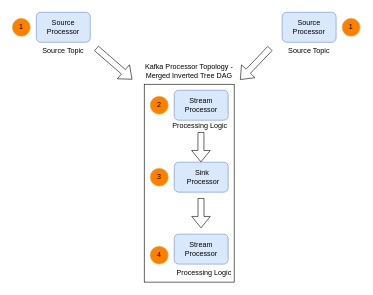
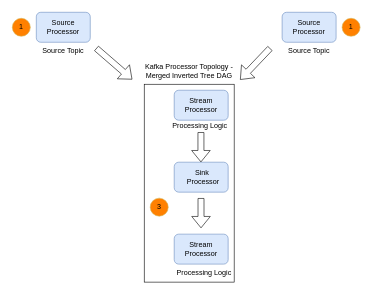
- <mxCell id="14" value="2" style="ellipse;whiteSpace=wrap;html=1;aspect=fixed;fillColor=#FF8000;strokeColor=#d6b656;" vertex="1" parent="1"><mxGeometry x="250" y="160" width="30" height="30" as="geometry" /></mxCell>
- <mxCell id="11" value="3" style="ellipse;whiteSpace=wrap;html=1;aspect=fixed;fillColor=#FF8000;strokeColor=#d6b656;" vertex="1" parent="1"><mxGeometry x="250" y="280" width="30" height="30" as="geometry" /></mxCell>
+ <mxCell id="11" value="3" style="ellipse;whiteSpace=wrap;html=1;aspect=fixed;fillColor=#FF8000;strokeColor=#d6b656;" vertex="1" parent="1"><mxGeometry x="250" y="330" width="30" height="30" as="geometry" /></mxCell>
- <mxCell id="10" value="4" style="ellipse;whiteSpace=wrap;html=1;aspect=fixed;fillColor=#FF8000;strokeColor=#d6b656;" vertex="1" parent="1"><mxGeometry x="250" y="410" width="30" height="30" as="geometry" /></mxCell>
